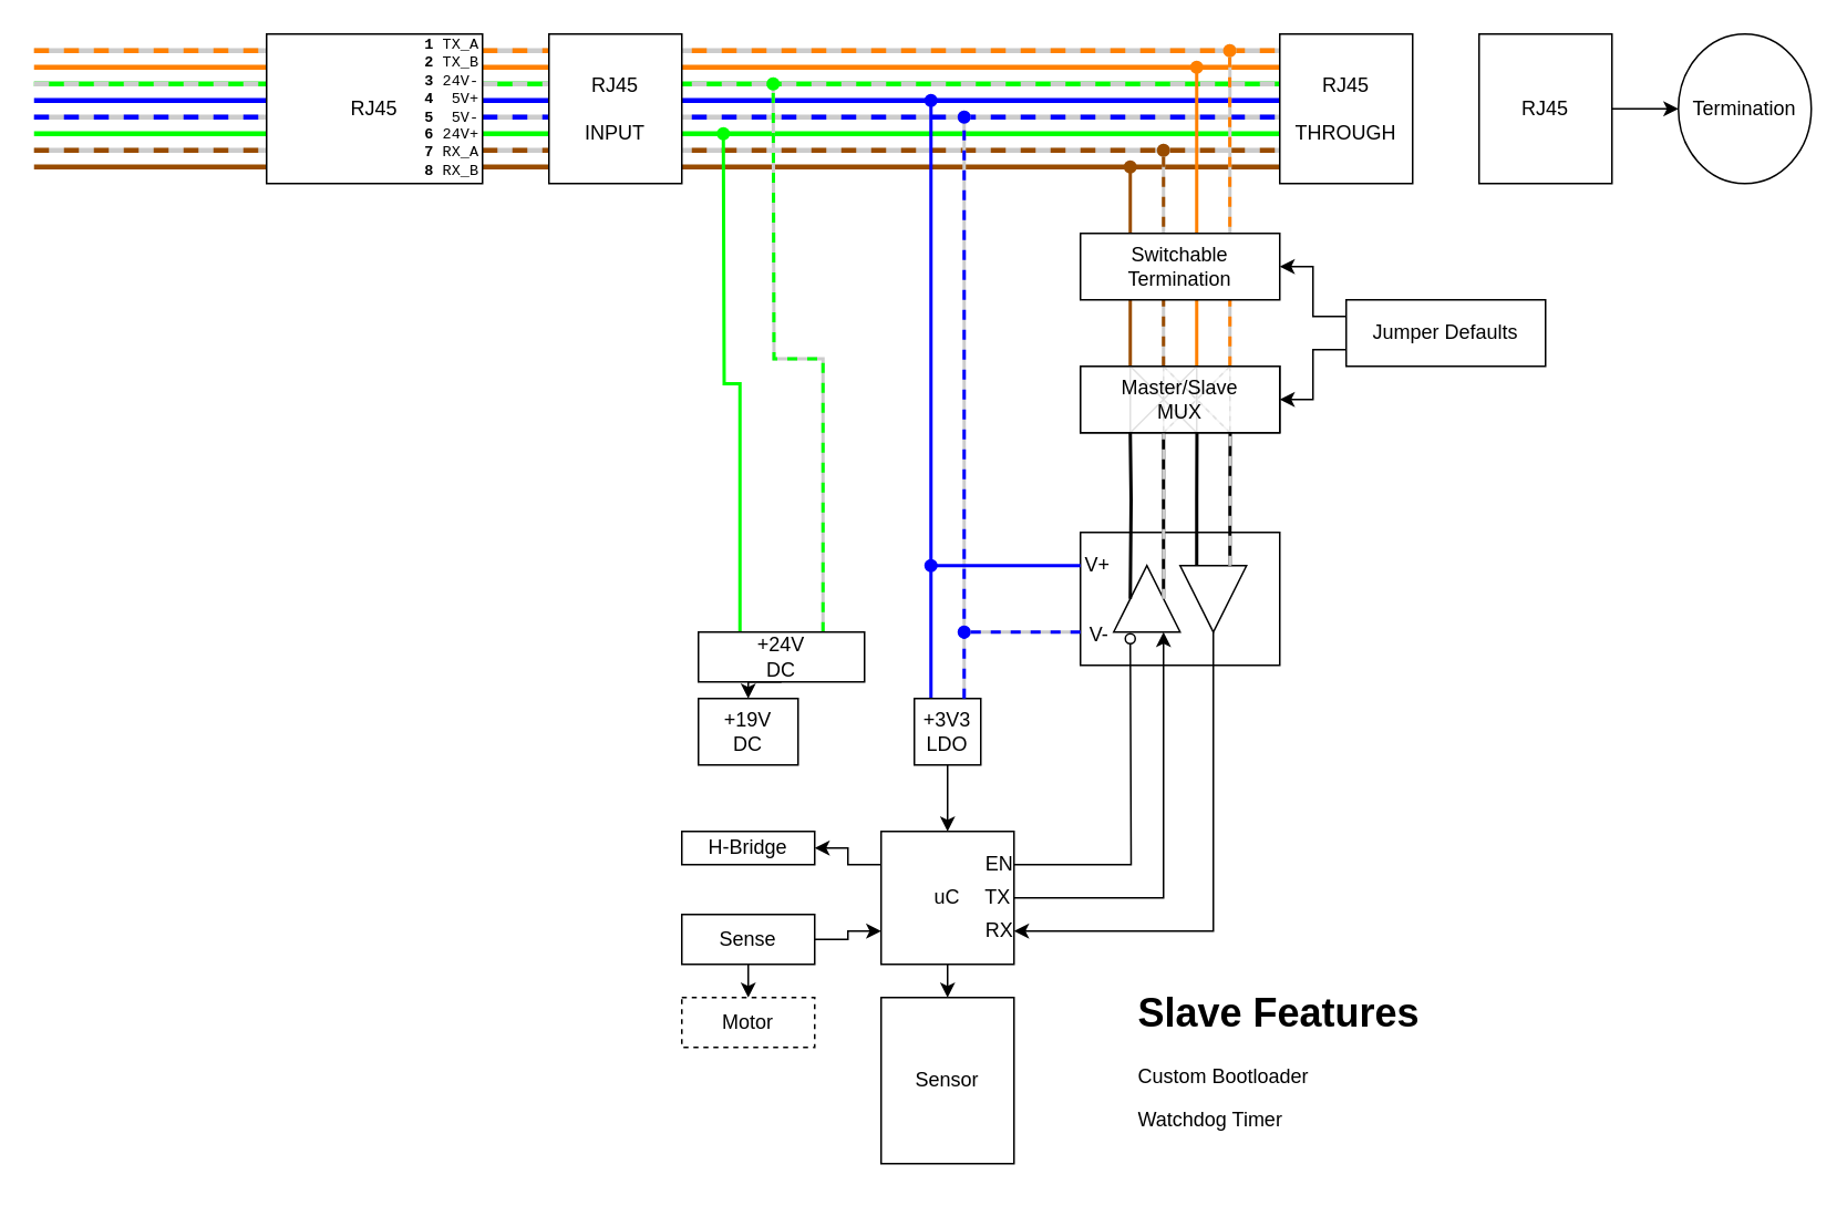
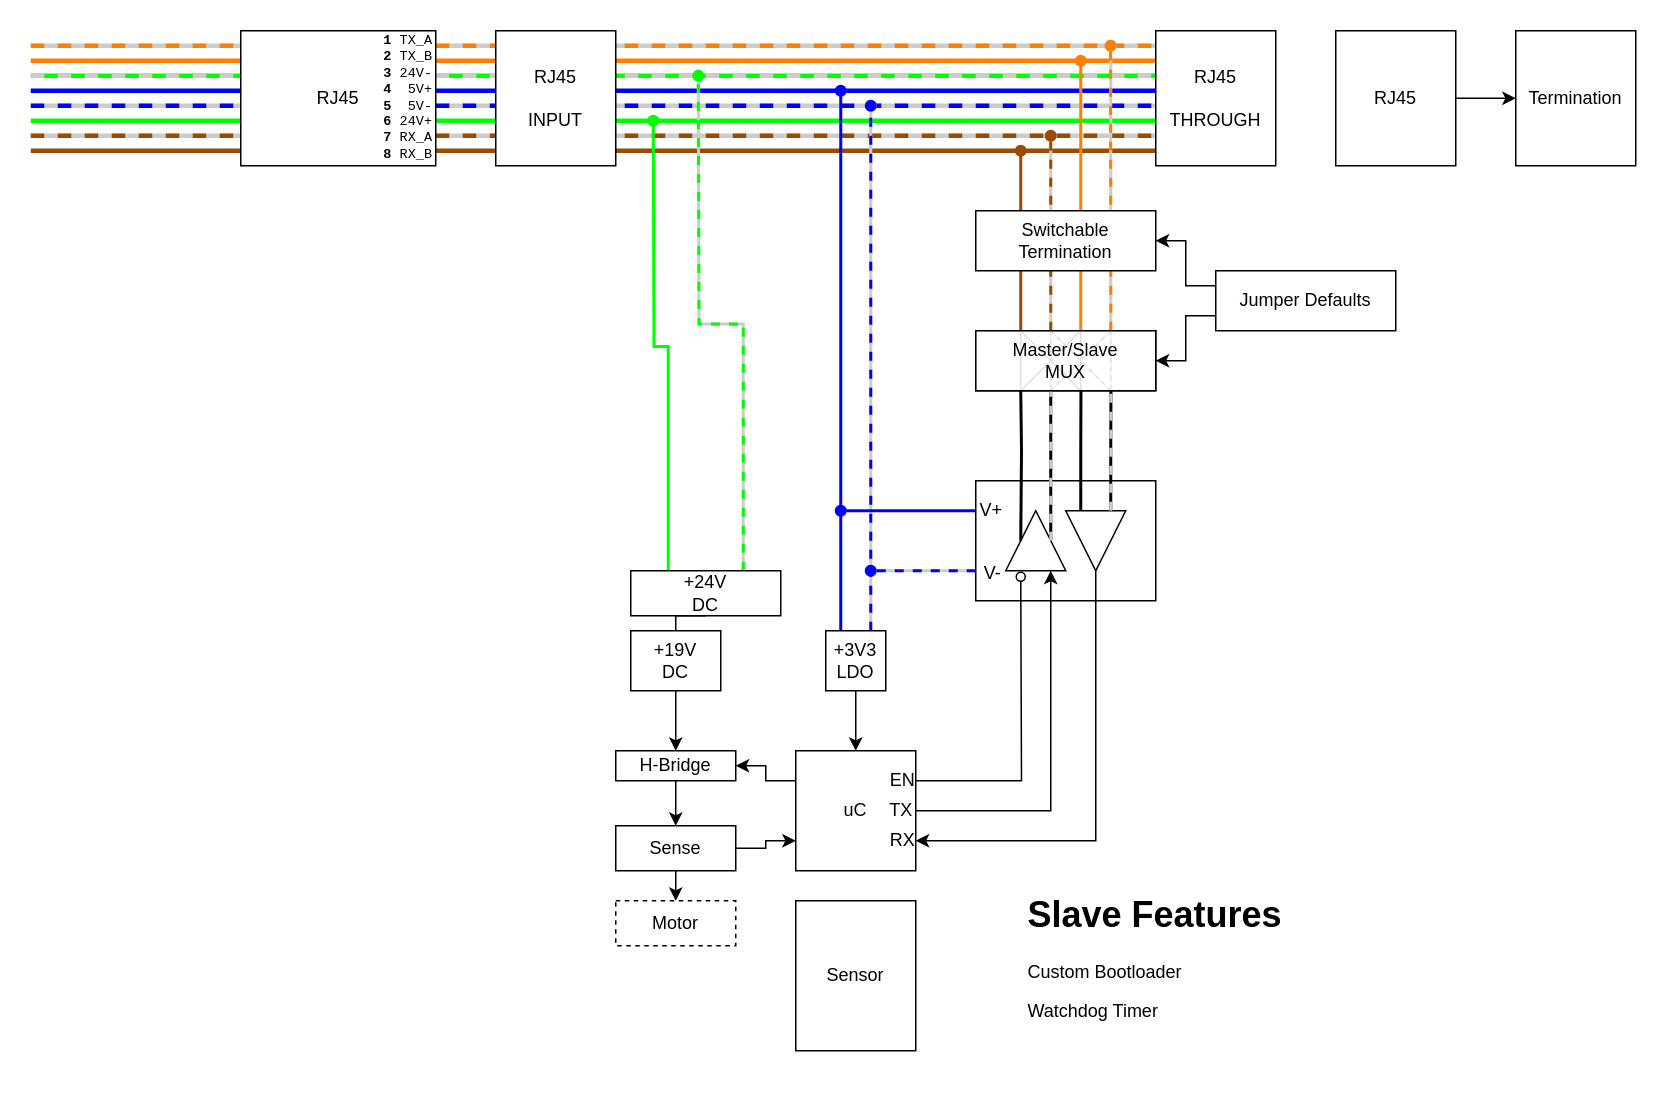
- <mxCell id="47" value="Termination" style="ellipse;whiteSpace=wrap;html=1;" parent="1" vertex="1"><mxGeometry x="1010" y="20" width="80" height="90" as="geometry" /></mxCell>
+ <mxCell id="47" value="Termination" style="rounded=0;whiteSpace=wrap;html=1;" parent="1" vertex="1"><mxGeometry x="1010" y="20" width="80" height="90" as="geometry" /></mxCell>
- <mxCell id="31" style="edgeStyle=orthogonalEdgeStyle;rounded=0;orthogonalLoop=1;jettySize=auto;html=1;exitX=0.5;exitY=1;exitDx=0;exitDy=0;entryX=0.5;entryY=0;entryDx=0;entryDy=0;" edge="1" parent="1" source="32" target="67"><mxGeometry relative="1" as="geometry" /></mxCell>
+ <mxCell id="31" style="edgeStyle=orthogonalEdgeStyle;rounded=0;orthogonalLoop=1;jettySize=auto;html=1;exitX=0.5;exitY=1;exitDx=0;exitDy=0;entryX=0.5;entryY=0;entryDx=0;entryDy=0;endArrow=none;" edge="1" parent="1" source="32" target="67"><mxGeometry relative="1" as="geometry" /></mxCell>
+ <mxCell id="66" style="edgeStyle=orthogonalEdgeStyle;rounded=0;orthogonalLoop=1;jettySize=auto;html=1;exitX=0.5;exitY=1;exitDx=0;exitDy=0;entryX=0.5;entryY=0;entryDx=0;entryDy=0;" edge="1" parent="1" source="67" target="43"><mxGeometry relative="1" as="geometry" /></mxCell>
+ <mxCell id="42" style="edgeStyle=orthogonalEdgeStyle;rounded=0;orthogonalLoop=1;jettySize=auto;html=1;exitX=0.5;exitY=1;exitDx=0;exitDy=0;entryX=0.5;entryY=0;entryDx=0;entryDy=0;endArrow=classic;endFill=1;strokeColor=#000000;strokeWidth=1;fontFamily=Helvetica;fontSize=12;" parent="1" source="43" target="41" edge="1"><mxGeometry relative="1" as="geometry" /></mxCell>
- <mxCell id="33" style="edgeStyle=orthogonalEdgeStyle;rounded=0;orthogonalLoop=1;jettySize=auto;html=1;exitX=0.5;exitY=1;exitDx=0;exitDy=0;entryX=0.5;entryY=0;entryDx=0;entryDy=0;endArrow=classic;endFill=1;strokeColor=#000000;strokeWidth=1;fontFamily=Helvetica;fontSize=12;" parent="1" source="7" target="38" edge="1"><mxGeometry relative="1" as="geometry" /></mxCell>
